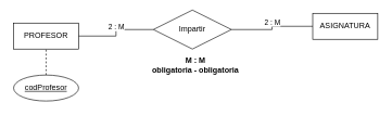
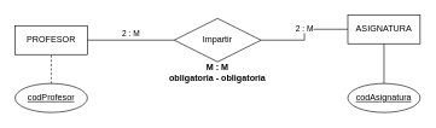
- <mxCell id="4" value="Impartir" style="shape=rhombus;perimeter=rhombusPerimeter;whiteSpace=wrap;html=1;align=center;" parent="1" vertex="1"><mxGeometry x="235" y="15" width="120" height="60" as="geometry" /></mxCell>
+ <mxCell id="4" value="Impartir" style="shape=rhombus;perimeter=rhombusPerimeter;whiteSpace=wrap;html=1;align=center;" parent="1" vertex="1"><mxGeometry x="240" y="25" width="120" height="60" as="geometry" /></mxCell>
+ <mxCell id="11" value="" style="endArrow=none;html=1;rounded=0;entryX=0.5;entryY=1;entryDx=0;entryDy=0;exitX=0.5;exitY=0;exitDx=0;exitDy=0;" parent="1" source="10" target="3" edge="1"><mxGeometry width="50" height="50" relative="1" as="geometry"><mxPoint x="340" y="255" as="sourcePoint" /><mxPoint x="390" y="205" as="targetPoint" /></mxGeometry></mxCell>
+ <mxCell id="10" value="&lt;u&gt;codAsignatura&lt;/u&gt;" style="ellipse;whiteSpace=wrap;html=1;align=center;" parent="1" vertex="1"><mxGeometry x="480" y="115" width="100" height="40" as="geometry" /></mxCell>
